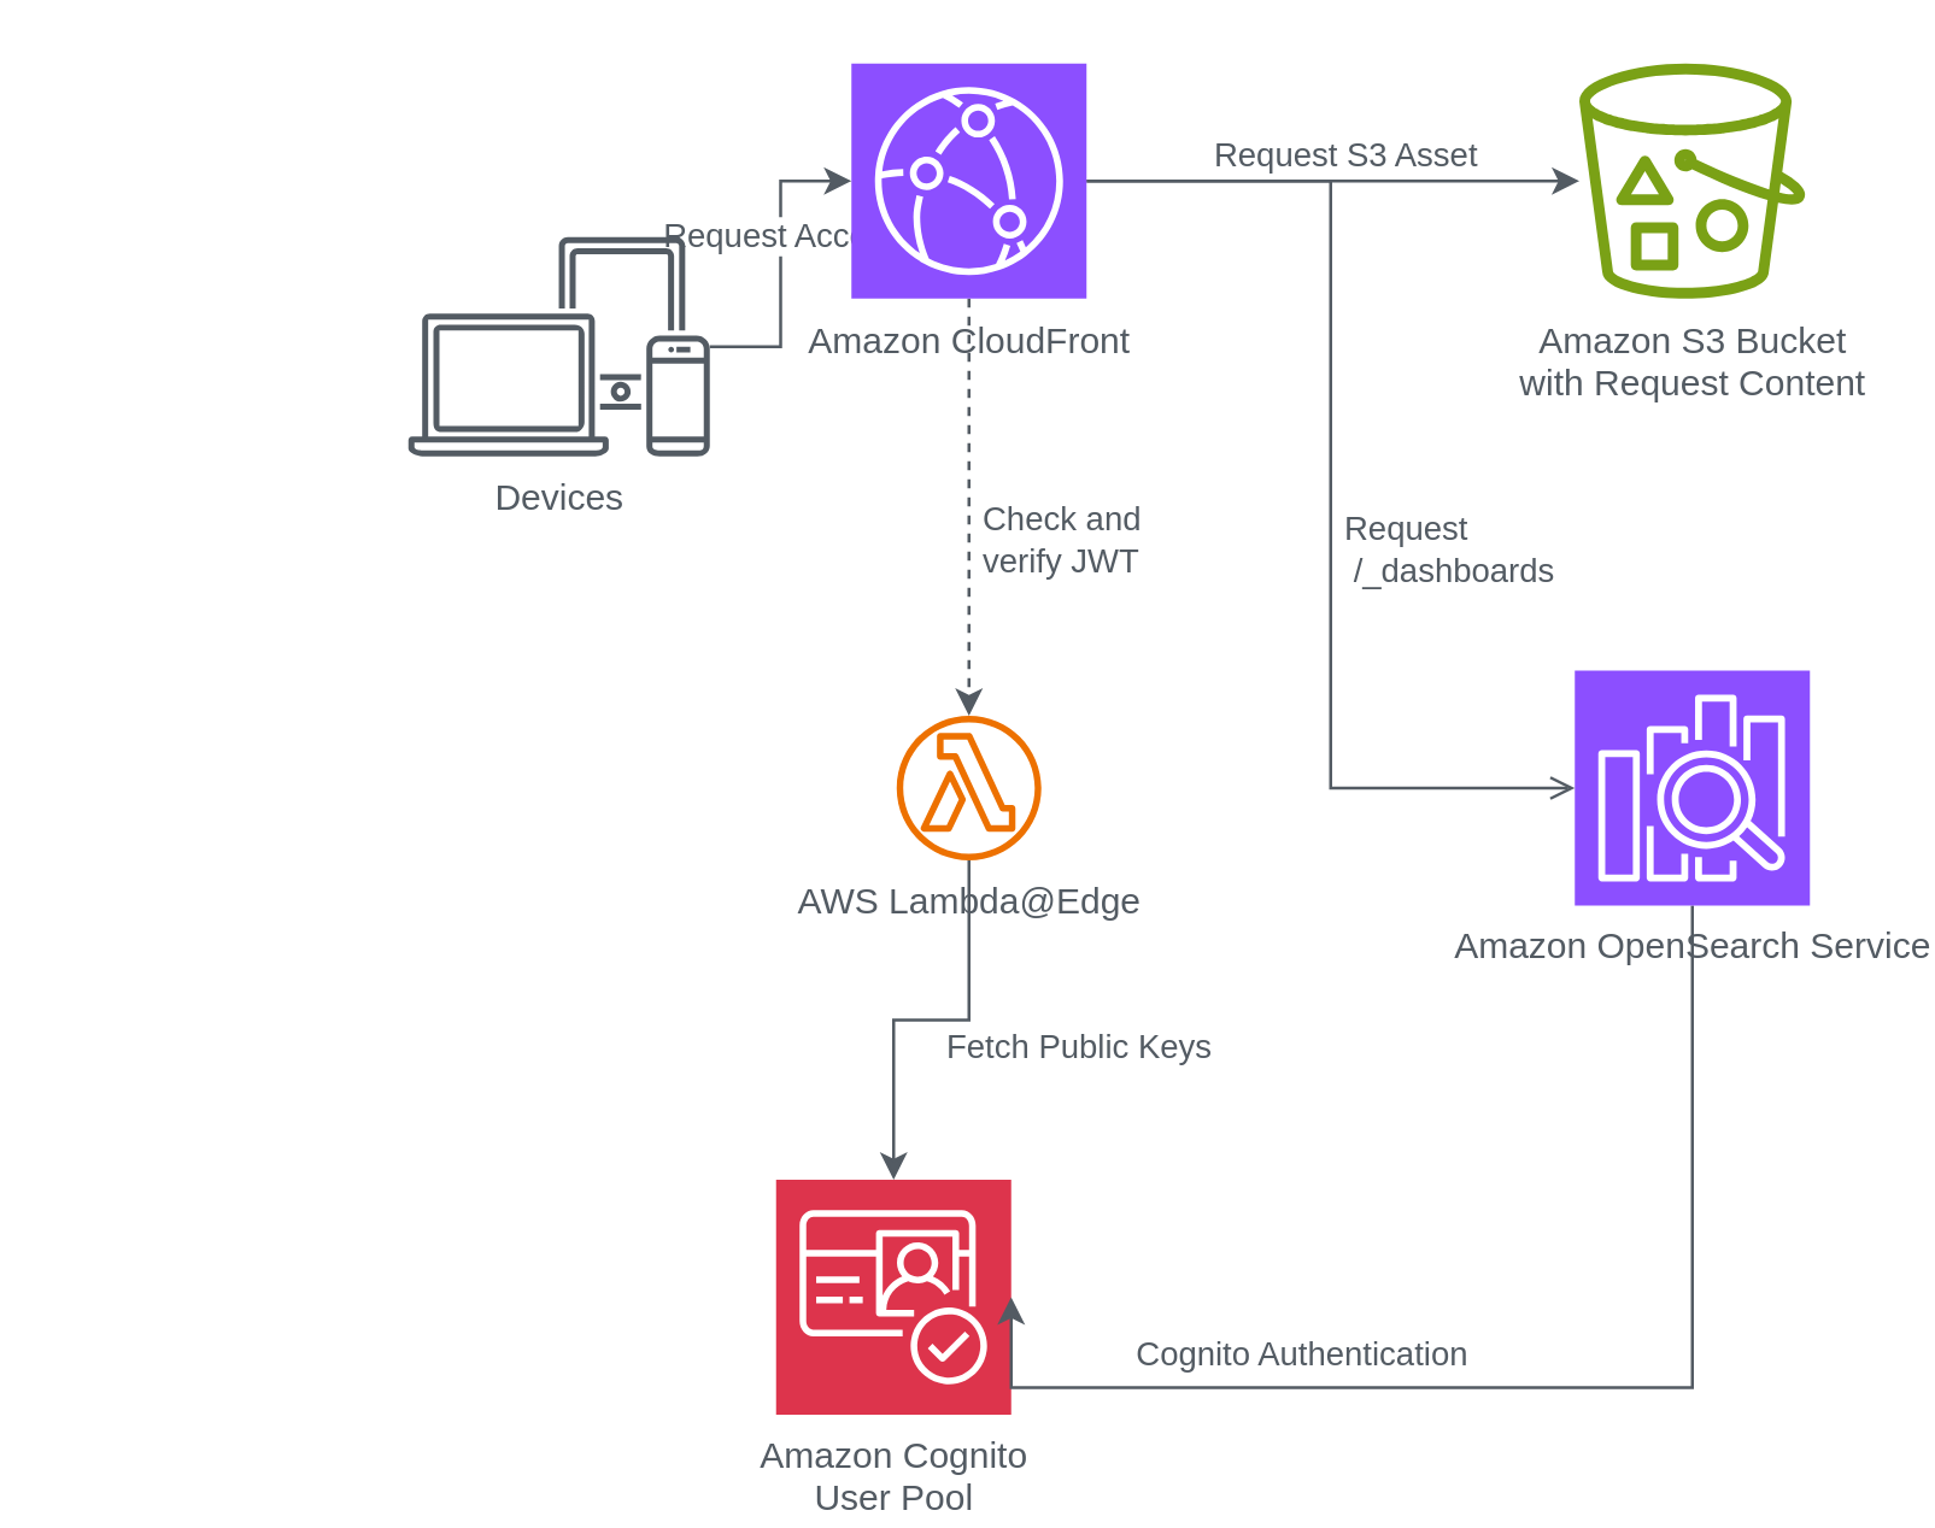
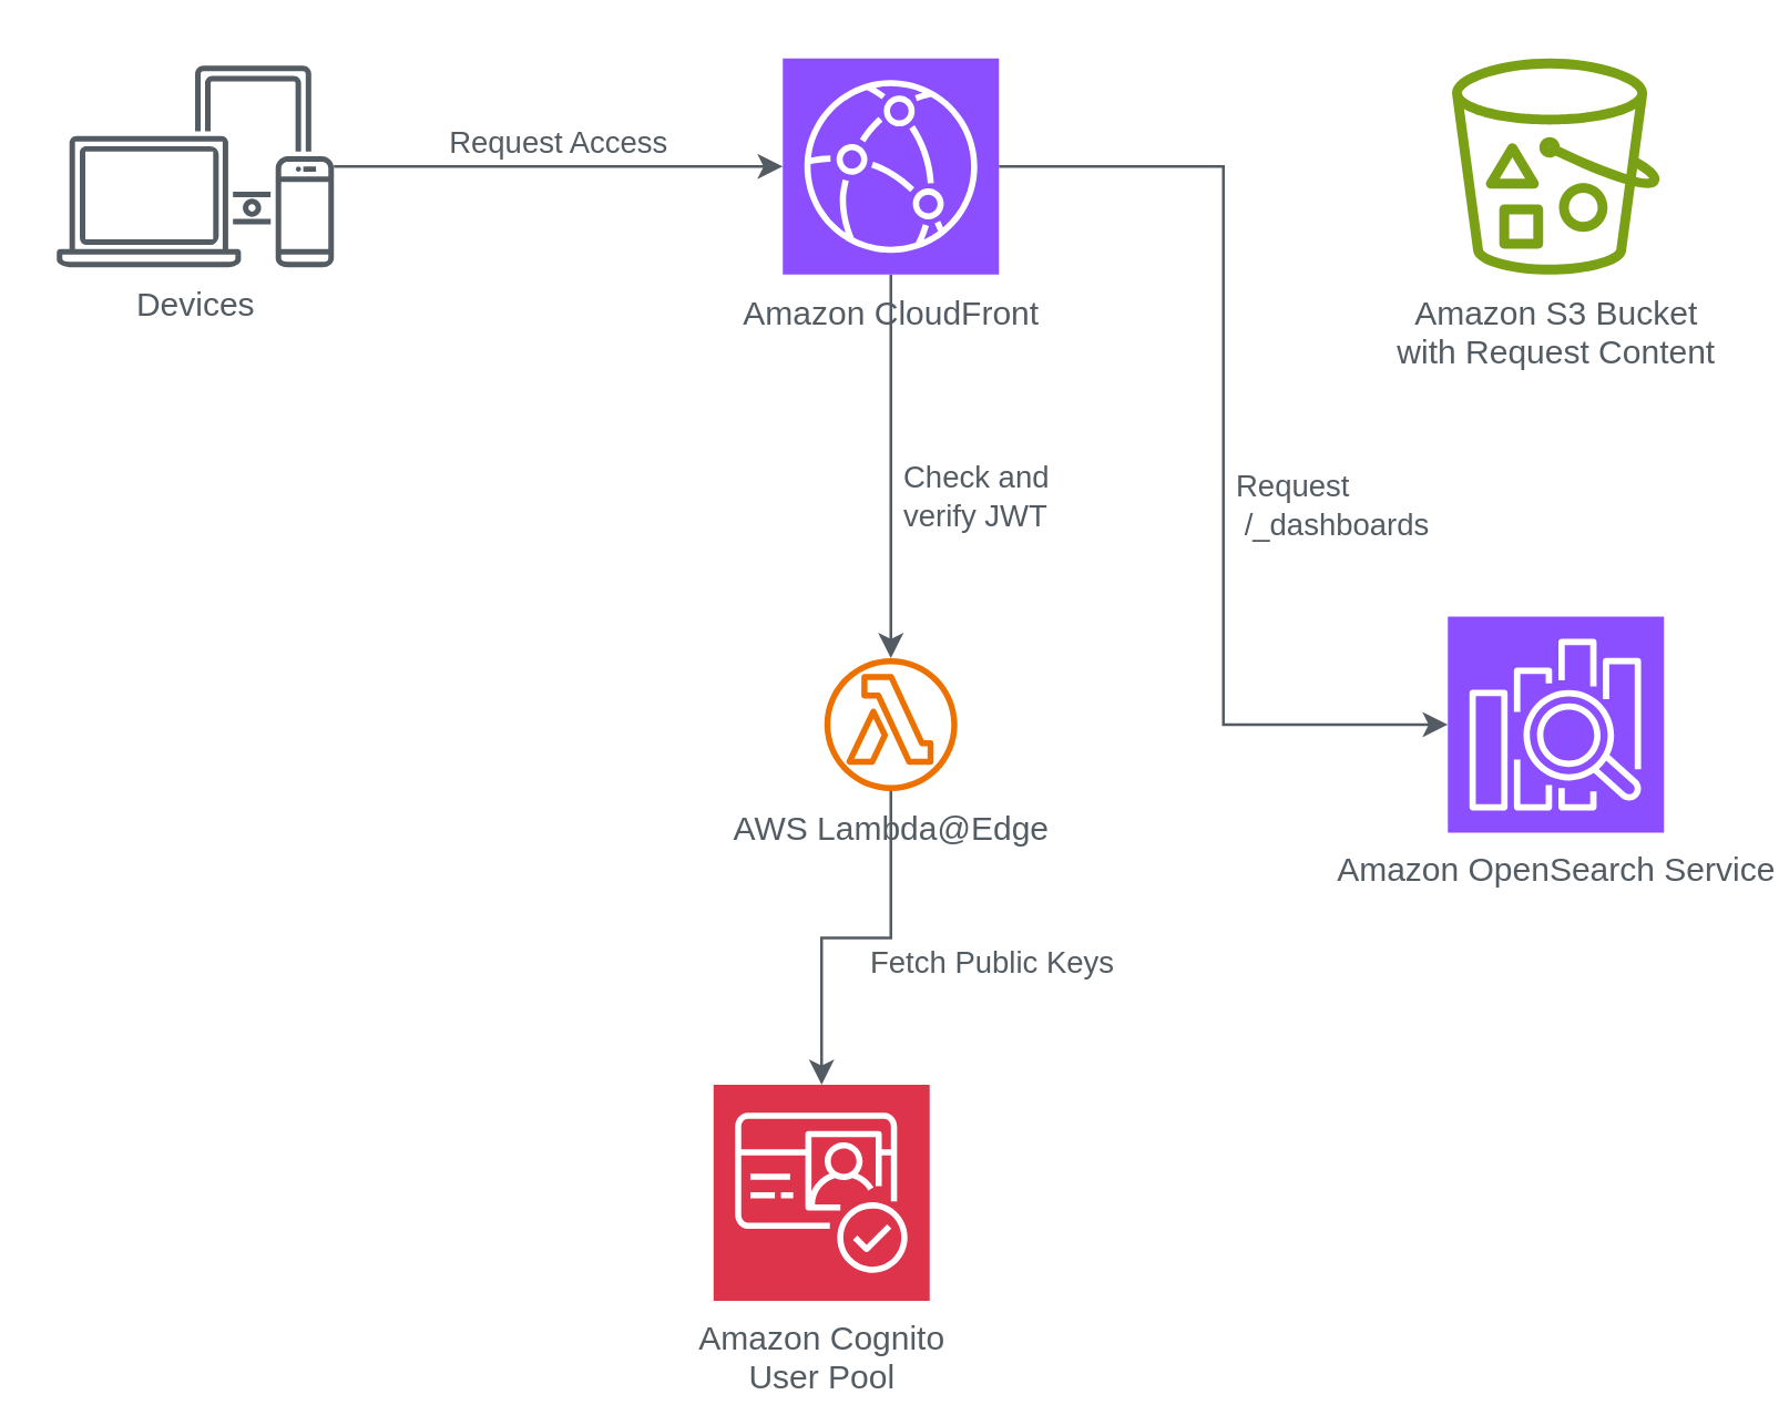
- <mxCell id="6" style="edgeStyle=orthogonalEdgeStyle;rounded=0;orthogonalLoop=1;jettySize=auto;html=1;fontColor=#535b63;strokeColor=#535b63;" edge="1" parent="1" source="10" target="11"><mxGeometry relative="1" as="geometry" /></mxCell>
- <mxCell id="7" value="Request S3 Asset" style="edgeLabel;html=1;align=center;verticalAlign=bottom;resizable=0;points=[];fontColor=#535b63;labelPosition=center;verticalLabelPosition=top;" vertex="1" connectable="0" parent="6"><mxGeometry x="0.04" y="2" relative="1" as="geometry"><mxPoint y="1" as="offset" /></mxGeometry></mxCell>
- <mxCell id="3" value="Devices" style="sketch=0;outlineConnect=0;gradientColor=none;fontColor=#535b63;strokeColor=none;fillColor=#535b63;dashed=0;verticalLabelPosition=bottom;verticalAlign=top;align=center;html=1;fontSize=12;fontStyle=0;aspect=fixed;shape=mxgraph.aws4.illustration_devices;pointerEvents=1" vertex="1" parent="1"><mxGeometry x="135" y="78" width="100" height="73" as="geometry" /></mxCell>
+ <mxCell id="3" value="Devices" style="sketch=0;outlineConnect=0;gradientColor=none;fontColor=#535b63;strokeColor=none;fillColor=#535b63;dashed=0;verticalLabelPosition=bottom;verticalAlign=top;align=center;html=1;fontSize=12;fontStyle=0;aspect=fixed;shape=mxgraph.aws4.illustration_devices;pointerEvents=1" vertex="1" parent="1"><mxGeometry x="20" y="23" width="100" height="73" as="geometry" /></mxCell>
- <mxCell id="4" style="edgeStyle=orthogonalEdgeStyle;rounded=0;orthogonalLoop=1;jettySize=auto;html=1;fontColor=#535b63;strokeColor=#535b63;dashed=1;" edge="1" parent="1" source="10" target="14"><mxGeometry relative="1" as="geometry" /></mxCell>
+ <mxCell id="4" style="edgeStyle=orthogonalEdgeStyle;rounded=0;orthogonalLoop=1;jettySize=auto;html=1;fontColor=#535b63;strokeColor=#535b63;" edge="1" parent="1" source="10" target="14"><mxGeometry relative="1" as="geometry" /></mxCell>
- <mxCell id="8" style="edgeStyle=orthogonalEdgeStyle;rounded=0;orthogonalLoop=1;jettySize=auto;html=1;entryX=0;entryY=0.5;entryDx=0;entryDy=0;entryPerimeter=0;fontColor=#535b63;strokeColor=#535b63;endArrow=open;" edge="1" parent="1" source="10" target="18"><mxGeometry relative="1" as="geometry" /></mxCell>
+ <mxCell id="8" style="edgeStyle=orthogonalEdgeStyle;rounded=0;orthogonalLoop=1;jettySize=auto;html=1;entryX=0;entryY=0.5;entryDx=0;entryDy=0;entryPerimeter=0;fontColor=#535b63;strokeColor=#535b63;" edge="1" parent="1" source="10" target="18"><mxGeometry relative="1" as="geometry" /></mxCell>
- <mxCell id="16" style="edgeStyle=orthogonalEdgeStyle;rounded=0;orthogonalLoop=1;jettySize=auto;html=1;entryX=1;entryY=0.5;entryDx=0;entryDy=0;entryPerimeter=0;fontColor=#535b63;strokeColor=#535b63;" edge="1" parent="1" source="18" target="15"><mxGeometry relative="1" as="geometry"><Array as="points"><mxPoint x="561" y="460" /></Array></mxGeometry></mxCell>
- <mxCell id="17" value="Cognito Authentication" style="edgeLabel;html=1;align=right;verticalAlign=bottom;resizable=0;points=[];fontColor=#535b63;labelPosition=left;verticalLabelPosition=top;" vertex="1" connectable="0" parent="16"><mxGeometry x="0.058" y="-3" relative="1" as="geometry"><mxPoint x="-14" as="offset" /></mxGeometry></mxCell>
